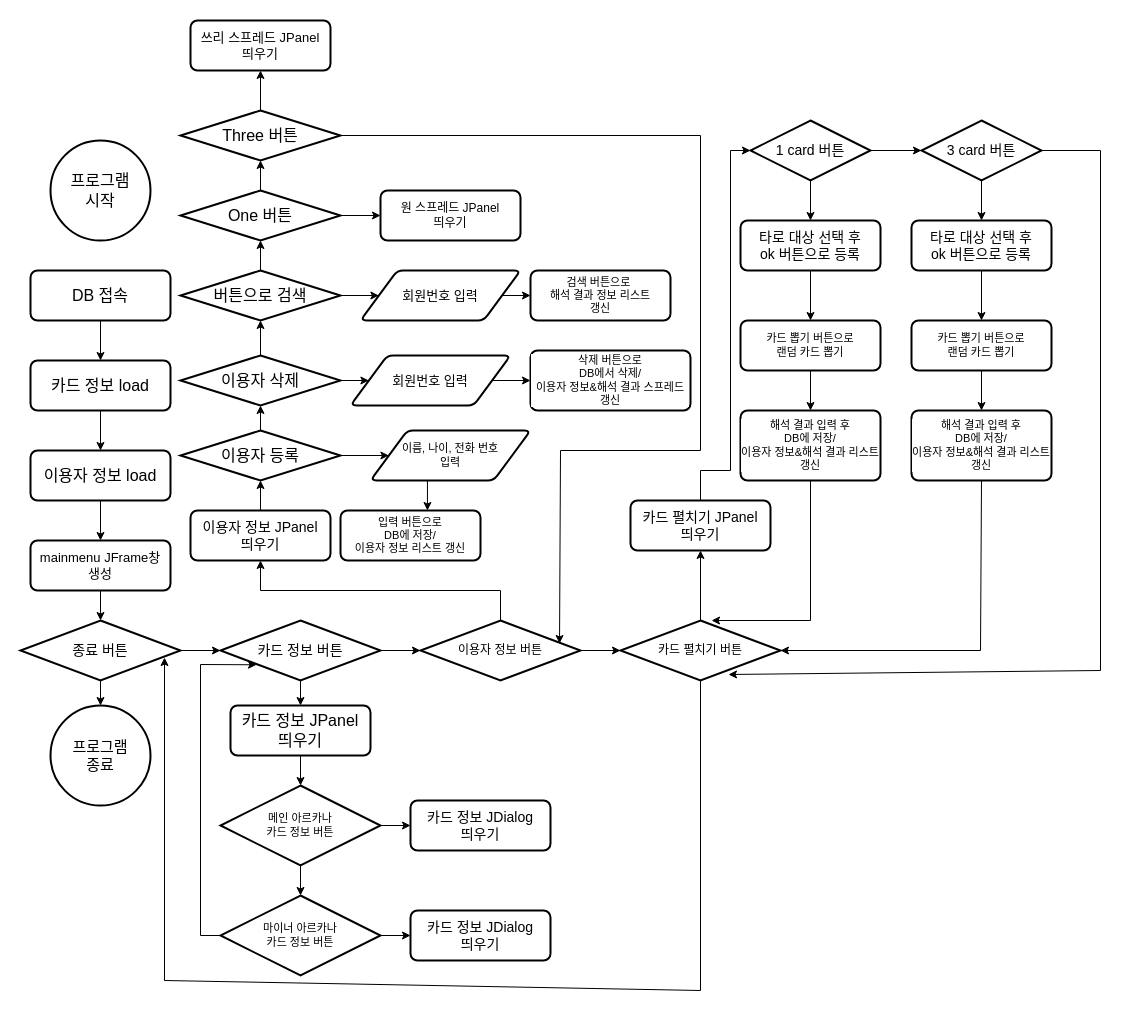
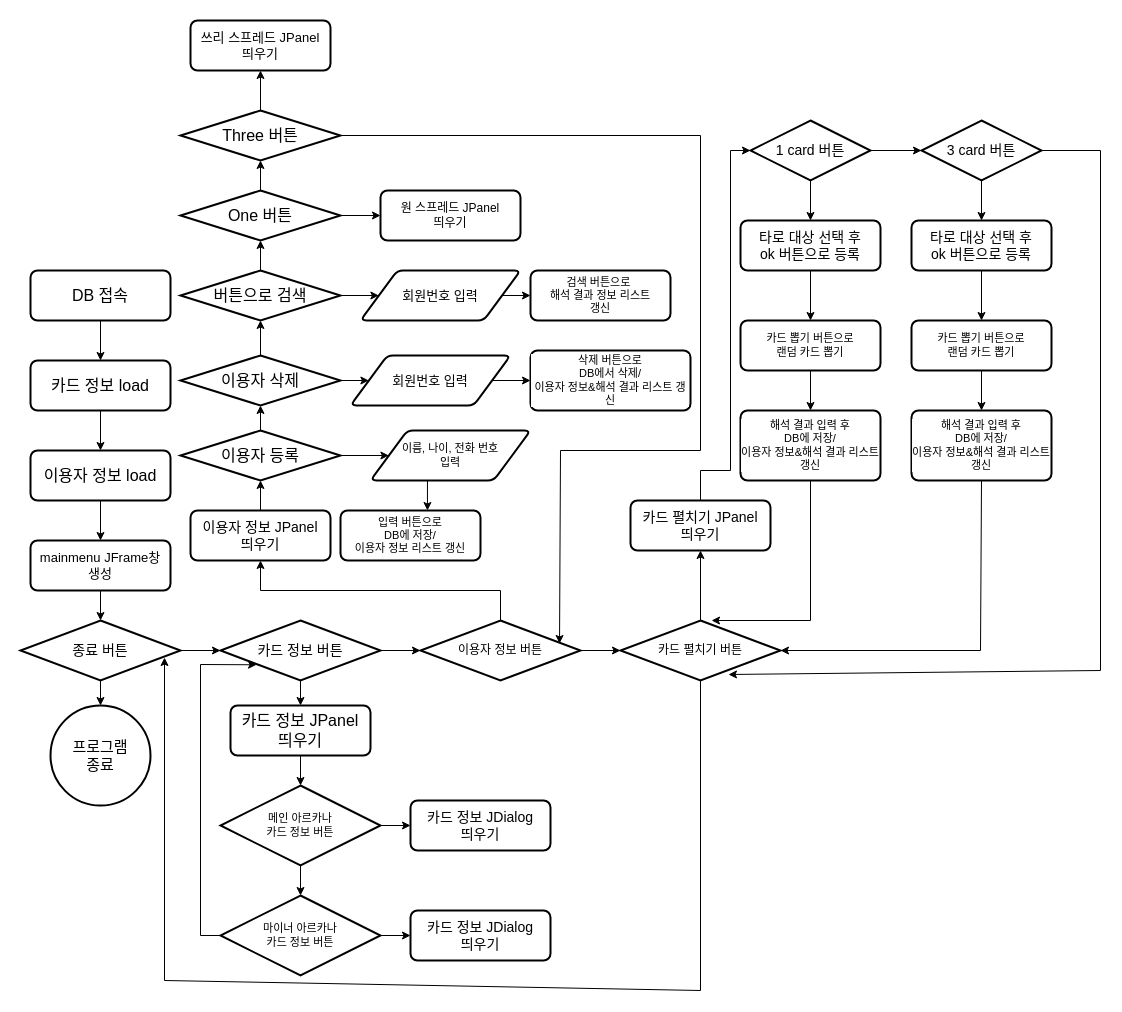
- <mxCell id="2" value="&lt;font style=&quot;font-size: 16px;&quot;&gt;프로그램&lt;/font&gt;&lt;div&gt;&lt;font style=&quot;font-size: 16px;&quot;&gt;시작&lt;/font&gt;&lt;/div&gt;" style="strokeWidth=2;html=1;shape=mxgraph.flowchart.start_2;whiteSpace=wrap;" vertex="1" parent="1"><mxGeometry x="50" y="140" width="100" height="100" as="geometry" /></mxCell>
- <mxCell id="44" value="&lt;font&gt;삭제 버튼으로&lt;/font&gt;&lt;div&gt;&lt;font&gt;DB에서 삭제/&lt;/font&gt;&lt;/div&gt;&lt;div&gt;&lt;font&gt;이용자 정보&amp;amp;해석 결과 스프레드 갱신&lt;/font&gt;&lt;/div&gt;" style="rounded=1;whiteSpace=wrap;html=1;absoluteArcSize=1;arcSize=14;strokeWidth=2;fontFamily=Helvetica;fontSize=11;fontColor=default;labelBackgroundColor=default;" vertex="1" parent="1"><mxGeometry x="530" y="350" width="160" height="60" as="geometry" /></mxCell>
+ <mxCell id="44" value="&lt;font&gt;삭제 버튼으로&lt;/font&gt;&lt;div&gt;&lt;font&gt;DB에서 삭제/&lt;/font&gt;&lt;/div&gt;&lt;div&gt;&lt;font&gt;이용자 정보&amp;amp;해석 결과 리스트 갱신&lt;/font&gt;&lt;/div&gt;" style="rounded=1;whiteSpace=wrap;html=1;absoluteArcSize=1;arcSize=14;strokeWidth=2;fontFamily=Helvetica;fontSize=11;fontColor=default;labelBackgroundColor=default;" vertex="1" parent="1"><mxGeometry x="530" y="350" width="160" height="60" as="geometry" /></mxCell>
